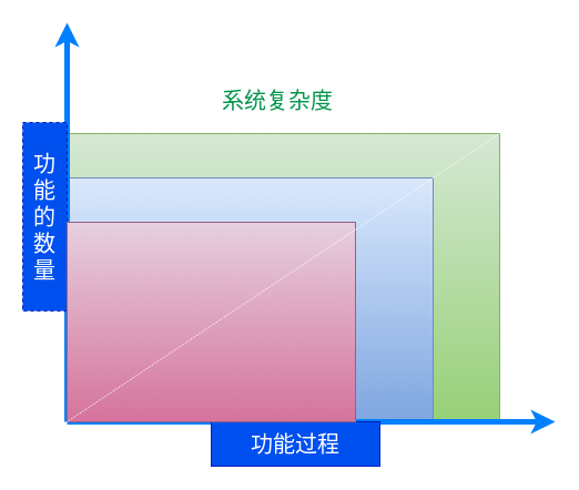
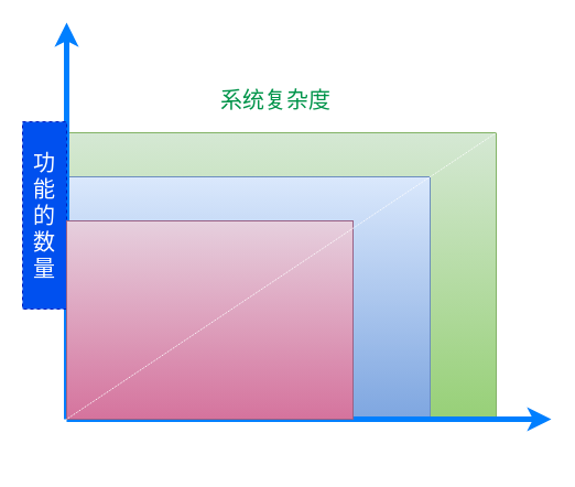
- <mxCell id="7" value="功能过程" style="rounded=0;whiteSpace=wrap;html=1;fillColor=#0050ef;strokeColor=#001DBC;fontColor=#ffffff;fontSize=20;" vertex="1" parent="1"><mxGeometry x="190" y="380" width="152" height="40" as="geometry" /></mxCell>
